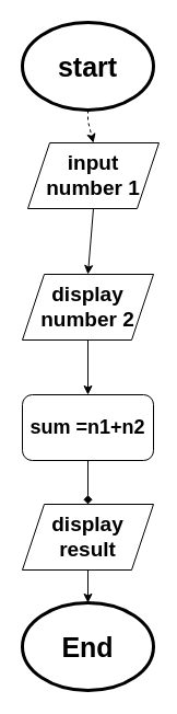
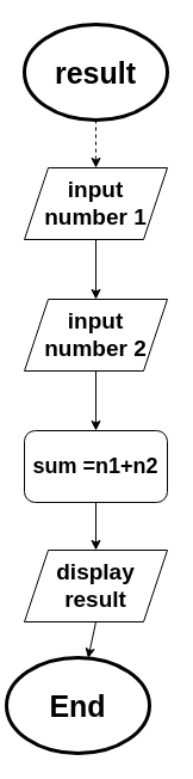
- <mxCell id="2" value="start" style="ellipse;whiteSpace=wrap;html=1;strokeWidth=3;fontStyle=1;fontSize=25;" vertex="1" parent="1"><mxGeometry x="20" y="20" width="120" height="80" as="geometry" /></mxCell>
+ <mxCell id="2" value="result" style="ellipse;whiteSpace=wrap;html=1;strokeWidth=3;fontStyle=1;fontSize=25;" vertex="1" parent="1"><mxGeometry x="20" y="20" width="120" height="80" as="geometry" /></mxCell>
- <mxCell id="4" value="input number 1" style="shape=parallelogram;perimeter=parallelogramPerimeter;whiteSpace=wrap;html=1;fixedSize=1;fontStyle=1;fontSize=19;" vertex="1" parent="1"><mxGeometry x="25" y="130" width="120" height="60" as="geometry" /></mxCell>
+ <mxCell id="4" value="input number 1" style="shape=parallelogram;perimeter=parallelogramPerimeter;whiteSpace=wrap;html=1;fixedSize=1;fontStyle=1;fontSize=19;" vertex="1" parent="1"><mxGeometry x="20" y="140" width="120" height="60" as="geometry" /></mxCell>
- <mxCell id="5" value="display number 2" style="shape=parallelogram;perimeter=parallelogramPerimeter;whiteSpace=wrap;html=1;fixedSize=1;fontSize=19;fontStyle=1" vertex="1" parent="1"><mxGeometry x="20" y="250" width="120" height="60" as="geometry" /></mxCell>
+ <mxCell id="5" value="input number 2" style="shape=parallelogram;perimeter=parallelogramPerimeter;whiteSpace=wrap;html=1;fixedSize=1;fontSize=19;fontStyle=1" vertex="1" parent="1"><mxGeometry x="20" y="250" width="120" height="60" as="geometry" /></mxCell>
- <mxCell id="10" value="" style="endArrow=diamond;html=1;rounded=0;exitX=0.5;exitY=1;exitDx=0;exitDy=0;entryX=0.5;entryY=0;entryDx=0;entryDy=0;" edge="1" parent="1" source="8" target="9"><mxGeometry width="50" height="50" relative="1" as="geometry"><mxPoint x="80" y="340" as="sourcePoint" /><mxPoint x="130" y="290" as="targetPoint" /></mxGeometry></mxCell>
+ <mxCell id="10" value="" style="endArrow=classic;html=1;rounded=0;exitX=0.5;exitY=1;exitDx=0;exitDy=0;entryX=0.5;entryY=0;entryDx=0;entryDy=0;" edge="1" parent="1" source="8" target="9"><mxGeometry width="50" height="50" relative="1" as="geometry"><mxPoint x="80" y="340" as="sourcePoint" /><mxPoint x="130" y="290" as="targetPoint" /></mxGeometry></mxCell>
- <mxCell id="12" value="End" style="ellipse;whiteSpace=wrap;html=1;strokeWidth=3;fontStyle=1;fontSize=25;" vertex="1" parent="1"><mxGeometry x="20" y="550" width="120" height="80" as="geometry" /></mxCell>
+ <mxCell id="12" value="End" style="ellipse;whiteSpace=wrap;html=1;strokeWidth=3;fontStyle=1;fontSize=25;" vertex="1" parent="1"><mxGeometry x="5" y="550" width="120" height="80" as="geometry" /></mxCell>
